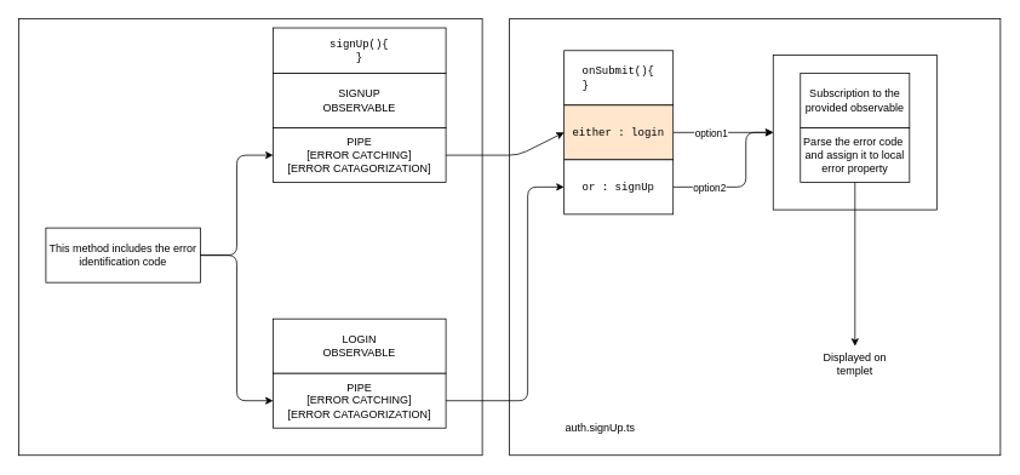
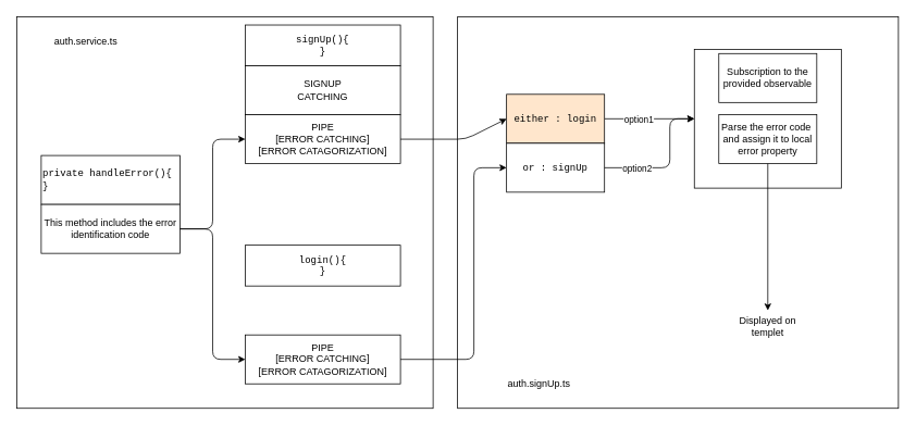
+ <mxCell id="19" value="auth.service.ts" style="text;html=1;strokeColor=none;fillColor=none;align=center;verticalAlign=middle;whiteSpace=wrap;rounded=0;" vertex="1" parent="1"><mxGeometry x="60" y="40" width="90" height="20" as="geometry" /></mxCell>
- <mxCell id="27" value="&lt;div style=&quot;text-align: left&quot;&gt;&lt;span&gt;&lt;font face=&quot;Courier New&quot;&gt;onSubmit(){&lt;/font&gt;&lt;/span&gt;&lt;/div&gt;&lt;div style=&quot;text-align: left&quot;&gt;&lt;span&gt;&lt;font face=&quot;Courier New&quot;&gt;}&lt;/font&gt;&lt;/span&gt;&lt;/div&gt;" style="rounded=0;whiteSpace=wrap;html=1;align=center;" vertex="1" parent="26"><mxGeometry width="120" height="60" as="geometry" /></mxCell>
- <mxCell id="10" value="SIGNUP&lt;br&gt;OBSERVABLE" style="rounded=0;whiteSpace=wrap;html=1;" vertex="1" parent="8"><mxGeometry y="50" width="190" height="60" as="geometry" /></mxCell>
+ <mxCell id="10" value="SIGNUP&lt;br&gt;CATCHING" style="rounded=0;whiteSpace=wrap;html=1;" vertex="1" parent="8"><mxGeometry y="50" width="190" height="60" as="geometry" /></mxCell>
- <mxCell id="22" value="Subscription to the provided observable" style="rounded=0;whiteSpace=wrap;html=1;align=center;" vertex="1" parent="20"><mxGeometry x="30" y="20" width="120" height="60" as="geometry" /></mxCell>
+ <mxCell id="22" value="Subscription to the provided observable" style="rounded=0;whiteSpace=wrap;html=1;align=center;" vertex="1" parent="20"><mxGeometry x="30" y="5" width="120" height="60" as="geometry" /></mxCell>
+ <mxCell id="5" value="&lt;font face=&quot;Courier New&quot;&gt;private handleError(){&lt;br&gt;}&lt;/font&gt;" style="rounded=0;whiteSpace=wrap;html=1;align=left;" vertex="1" parent="4"><mxGeometry width="170" height="60" as="geometry" /></mxCell>
+ <mxCell id="14" value="&lt;div&gt;&lt;span style=&quot;font-family: &amp;#34;courier new&amp;#34;&quot;&gt;login(){&lt;/span&gt;&lt;/div&gt;&lt;font face=&quot;Courier New&quot;&gt;&lt;div&gt;&lt;span&gt;}&lt;/span&gt;&lt;/div&gt;&lt;/font&gt;" style="rounded=0;whiteSpace=wrap;html=1;align=center;" vertex="1" parent="13"><mxGeometry width="190" height="50" as="geometry" /></mxCell>
- <mxCell id="15" value="LOGIN&lt;br&gt;OBSERVABLE" style="rounded=0;whiteSpace=wrap;html=1;" vertex="1" parent="13"><mxGeometry y="50" width="190" height="60" as="geometry" /></mxCell>
